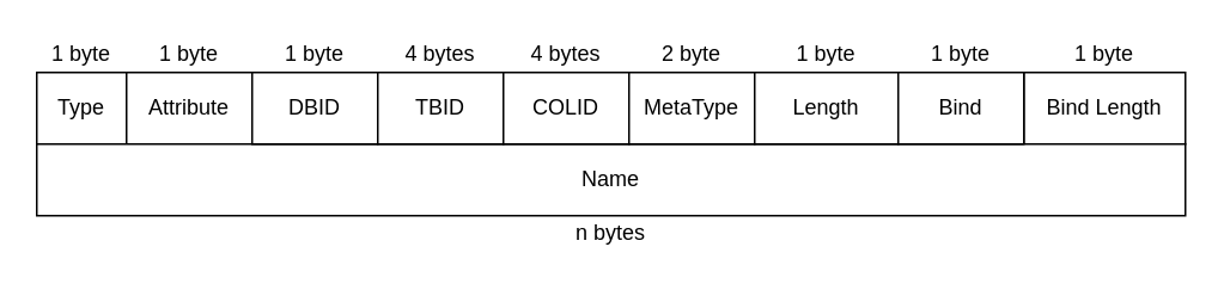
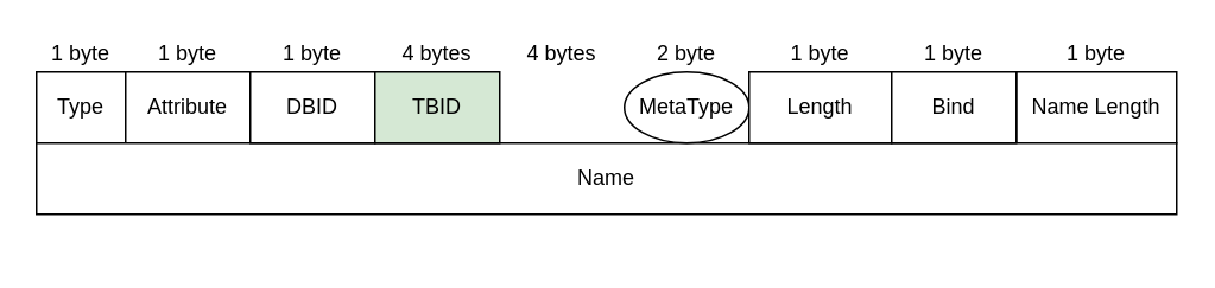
- <mxCell id="19" value="TBID" style="rounded=0;whiteSpace=wrap;html=1;" parent="18" vertex="1"><mxGeometry y="20" width="70" height="40" as="geometry" /></mxCell>
+ <mxCell id="19" value="TBID" style="rounded=0;whiteSpace=wrap;html=1;fillColor=#d5e8d4;" parent="18" vertex="1"><mxGeometry y="20" width="70" height="40" as="geometry" /></mxCell>
- <mxCell id="22" value="COLID" style="rounded=0;whiteSpace=wrap;html=1;" parent="21" vertex="1"><mxGeometry y="20" width="70" height="40" as="geometry" /></mxCell>
- <mxCell id="25" value="MetaType" style="rounded=0;whiteSpace=wrap;html=1;" parent="24" vertex="1"><mxGeometry y="20" width="70" height="40" as="geometry" /></mxCell>
+ <mxCell id="25" value="MetaType" style="ellipse;whiteSpace=wrap;html=1;" parent="24" vertex="1"><mxGeometry y="20" width="70" height="40" as="geometry" /></mxCell>
- <mxCell id="7" value="Bind Length" style="rounded=0;whiteSpace=wrap;html=1;" parent="6" vertex="1"><mxGeometry y="20" width="90" height="40" as="geometry" /></mxCell>
+ <mxCell id="7" value="Name Length" style="rounded=0;whiteSpace=wrap;html=1;" parent="6" vertex="1"><mxGeometry y="20" width="90" height="40" as="geometry" /></mxCell>
- <mxCell id="13" value="n bytes" style="text;html=1;align=center;verticalAlign=middle;whiteSpace=wrap;rounded=0;" parent="12" vertex="1"><mxGeometry y="40" width="640" height="20" as="geometry" /></mxCell>
